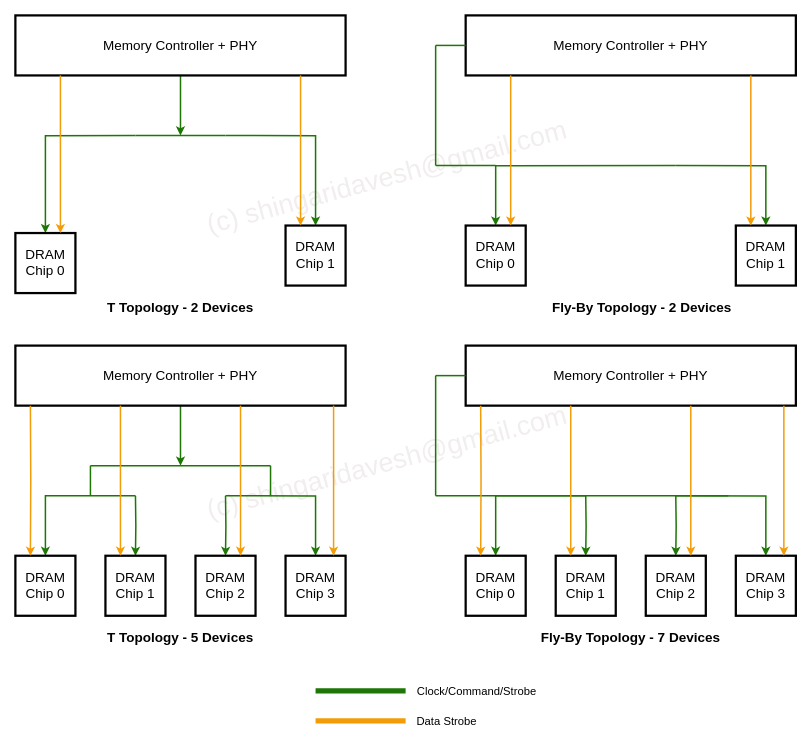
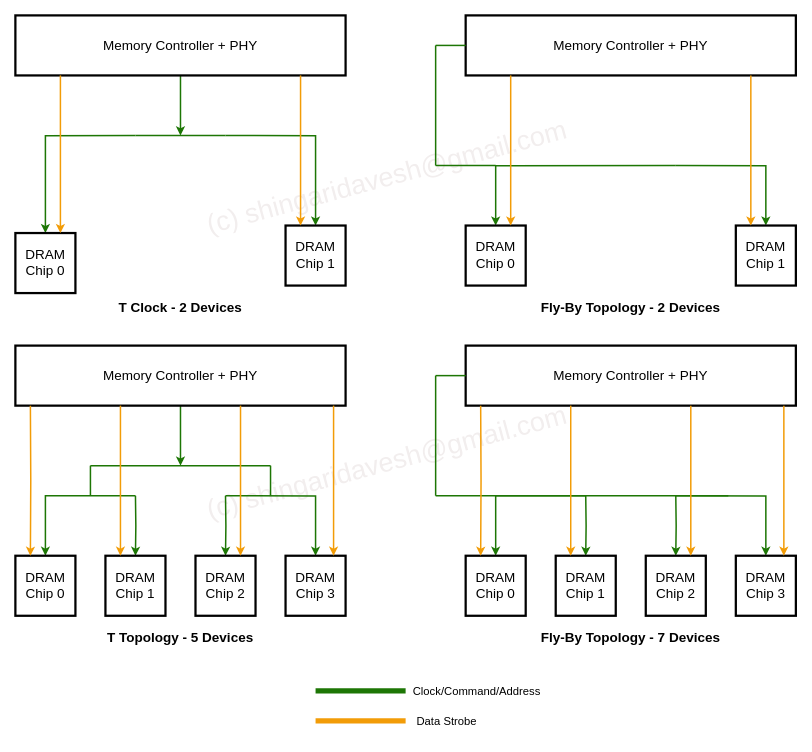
- <mxCell id="62" value="T Topology - 2 Devices" style="text;html=1;align=center;verticalAlign=middle;whiteSpace=wrap;rounded=0;fontSize=18;fontStyle=1" vertex="1" parent="1"><mxGeometry y="390" width="440" height="40" as="geometry" x="20" /></mxCell>
+ <mxCell id="62" value="T Clock - 2 Devices" style="text;html=1;align=center;verticalAlign=middle;whiteSpace=wrap;rounded=0;fontSize=18;fontStyle=1" vertex="1" parent="1"><mxGeometry y="390" width="440" height="40" as="geometry" x="20" /></mxCell>
- <mxCell id="63" value="Fly-By Topology - 2 Devices" style="text;html=1;align=center;verticalAlign=middle;whiteSpace=wrap;rounded=0;fontSize=18;fontStyle=1" vertex="1" parent="1"><mxGeometry x="635" y="390" width="440" height="40" as="geometry" /></mxCell>
+ <mxCell id="63" value="Fly-By Topology - 2 Devices" style="text;html=1;align=center;verticalAlign=middle;whiteSpace=wrap;rounded=0;fontSize=18;fontStyle=1" vertex="1" parent="1"><mxGeometry x="620" y="390" width="440" height="40" as="geometry" /></mxCell>
- <mxCell id="39" value="Clock/Command/Strobe" style="text;html=1;align=center;verticalAlign=middle;whiteSpace=wrap;rounded=0;fontSize=15;" vertex="1" parent="1"><mxGeometry x="550" y="900" width="170" height="40" as="geometry" /></mxCell>
+ <mxCell id="39" value="Clock/Command/Address" style="text;html=1;align=center;verticalAlign=middle;whiteSpace=wrap;rounded=0;fontSize=15;" vertex="1" parent="1"><mxGeometry x="550" y="900" width="170" height="40" as="geometry" /></mxCell>
